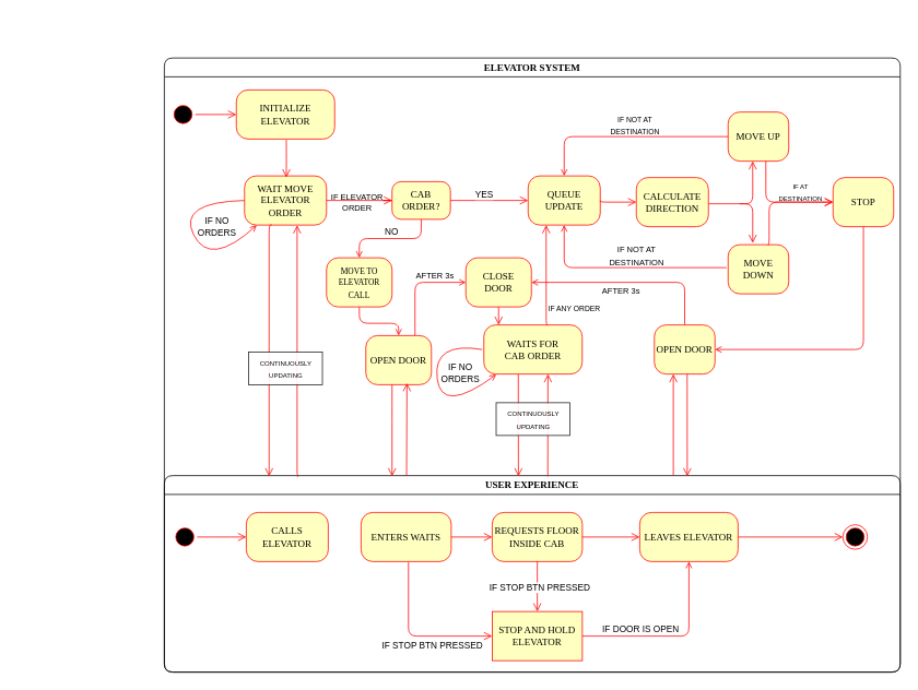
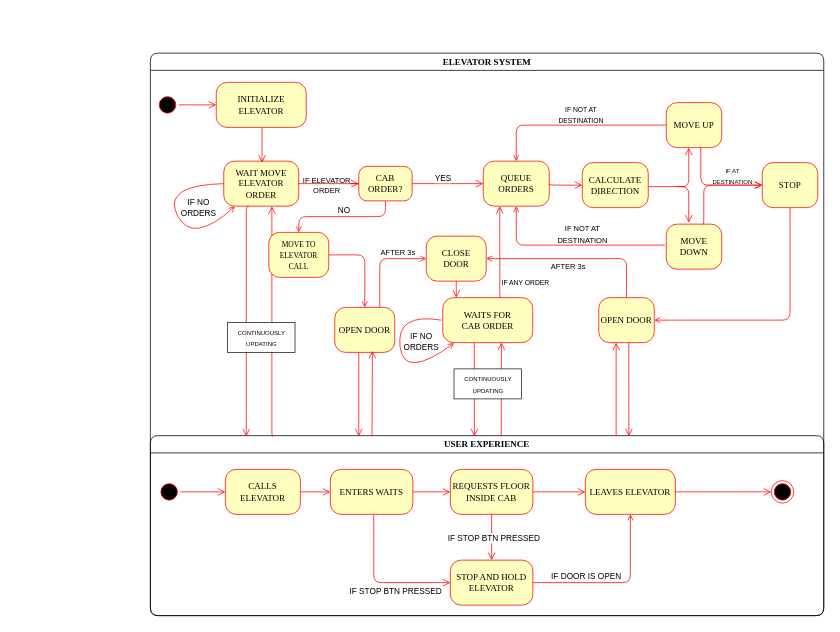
- <mxCell id="6" value="QUEUE&lt;br&gt;UPDATE" style="rounded=1;whiteSpace=wrap;html=1;arcSize=24;fillColor=#ffffc0;strokeColor=#ff0000;shadow=0;comic=0;labelBackgroundColor=none;fontFamily=Verdana;fontSize=12;fontColor=#000000;align=center;" parent="1" vertex="1"><mxGeometry x="643.85" y="214" width="88" height="60" as="geometry" /></mxCell>
+ <mxCell id="6" value="QUEUE&lt;br&gt;ORDERS" style="rounded=1;whiteSpace=wrap;html=1;arcSize=24;fillColor=#ffffc0;strokeColor=#ff0000;shadow=0;comic=0;labelBackgroundColor=none;fontFamily=Verdana;fontSize=12;fontColor=#000000;align=center;" parent="1" vertex="1"><mxGeometry x="643.85" y="214" width="88" height="60" as="geometry" /></mxCell>
- <mxCell id="71" value="&lt;font style=&quot;font-size: 10px;&quot;&gt;MOVE TO ELEVATOR CALL&lt;br&gt;&lt;/font&gt;" style="rounded=1;whiteSpace=wrap;html=1;arcSize=24;fillColor=#ffffc0;strokeColor=#ff0000;shadow=0;comic=0;labelBackgroundColor=none;fontFamily=Verdana;fontSize=12;fontColor=#000000;align=center;" vertex="1" parent="1"><mxGeometry x="397.85" y="314" width="80" height="60" as="geometry" /></mxCell>
+ <mxCell id="71" value="&lt;font style=&quot;font-size: 10px;&quot;&gt;MOVE TO ELEVATOR CALL&lt;br&gt;&lt;/font&gt;" style="rounded=1;whiteSpace=wrap;html=1;arcSize=24;fillColor=#ffffc0;strokeColor=#ff0000;shadow=0;comic=0;labelBackgroundColor=none;fontFamily=Verdana;fontSize=12;fontColor=#000000;align=center;" vertex="1" parent="1"><mxGeometry x="357.85" y="309" width="80" height="60" as="geometry" /></mxCell>
+ <mxCell id="12" style="edgeStyle=elbowEdgeStyle;html=1;labelBackgroundColor=none;endArrow=open;endSize=8;strokeColor=#ff0000;fontFamily=Verdana;fontSize=12;align=left;entryX=0;entryY=0.5;entryDx=0;entryDy=0;" parent="7" source="13" target="17" edge="1"><mxGeometry relative="1" as="geometry"><mxPoint x="270" y="75" as="targetPoint" /></mxGeometry></mxCell>
- <mxCell id="21" value="STOP AND HOLD ELEVATOR" style="whiteSpace=wrap;html=1;arcSize=24;fillColor=#ffffc0;strokeColor=#ff0000;shadow=0;comic=0;labelBackgroundColor=none;fontFamily=Verdana;fontSize=12;fontColor=#000000;align=center;rounded=0;" vertex="1" parent="7"><mxGeometry x="400" y="166" width="110" height="60" as="geometry" /></mxCell>
+ <mxCell id="21" value="STOP AND HOLD ELEVATOR" style="rounded=1;whiteSpace=wrap;html=1;arcSize=24;fillColor=#ffffc0;strokeColor=#ff0000;shadow=0;comic=0;labelBackgroundColor=none;fontFamily=Verdana;fontSize=12;fontColor=#000000;align=center;" vertex="1" parent="7"><mxGeometry x="400" y="166" width="110" height="60" as="geometry" /></mxCell>
